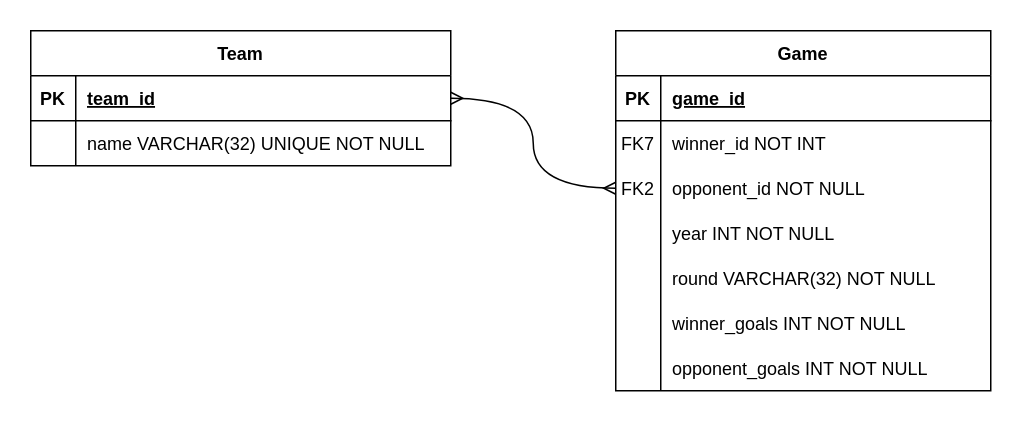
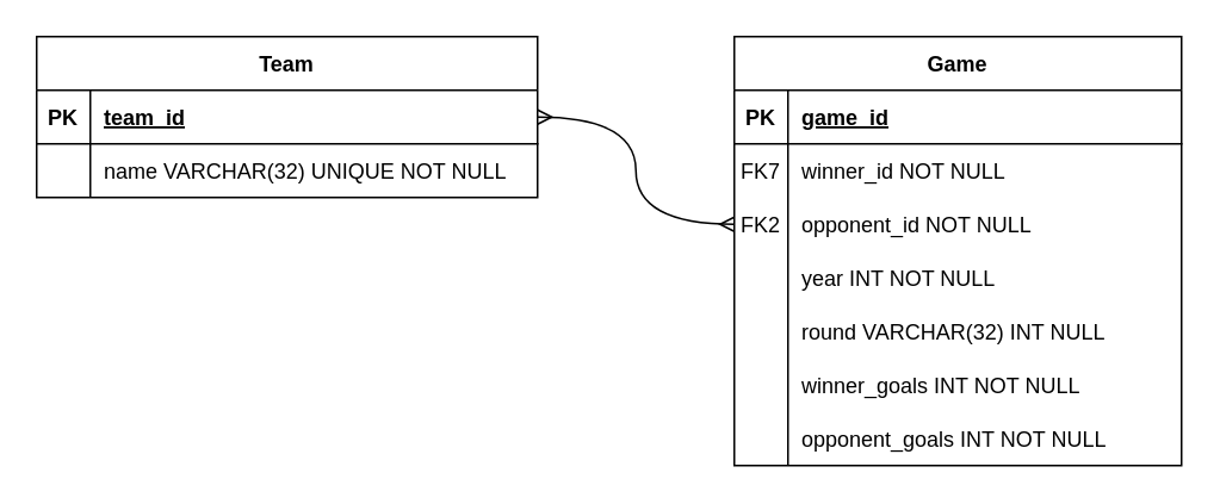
- <mxCell id="8" value="winner_id NOT INT" style="shape=partialRectangle;overflow=hidden;connectable=0;fillColor=none;top=0;left=0;bottom=0;right=0;align=left;spacingLeft=6;labelBackgroundColor=none;rounded=0;" parent="6" vertex="1"><mxGeometry x="30" width="220" height="30" as="geometry"><mxRectangle width="220" height="30" as="alternateBounds" /></mxGeometry></mxCell>
+ <mxCell id="8" value="winner_id NOT NULL" style="shape=partialRectangle;overflow=hidden;connectable=0;fillColor=none;top=0;left=0;bottom=0;right=0;align=left;spacingLeft=6;labelBackgroundColor=none;rounded=0;" parent="6" vertex="1"><mxGeometry x="30" width="220" height="30" as="geometry"><mxRectangle width="220" height="30" as="alternateBounds" /></mxGeometry></mxCell>
- <mxCell id="17" value="round VARCHAR(32) NOT NULL" style="shape=partialRectangle;overflow=hidden;connectable=0;fillColor=none;top=0;left=0;bottom=0;right=0;align=left;spacingLeft=6;labelBackgroundColor=none;rounded=0;" parent="15" vertex="1"><mxGeometry x="30" width="220" height="30" as="geometry"><mxRectangle width="220" height="30" as="alternateBounds" /></mxGeometry></mxCell>
+ <mxCell id="17" value="round VARCHAR(32) INT NULL" style="shape=partialRectangle;overflow=hidden;connectable=0;fillColor=none;top=0;left=0;bottom=0;right=0;align=left;spacingLeft=6;labelBackgroundColor=none;rounded=0;" parent="15" vertex="1"><mxGeometry x="30" width="220" height="30" as="geometry"><mxRectangle width="220" height="30" as="alternateBounds" /></mxGeometry></mxCell>
